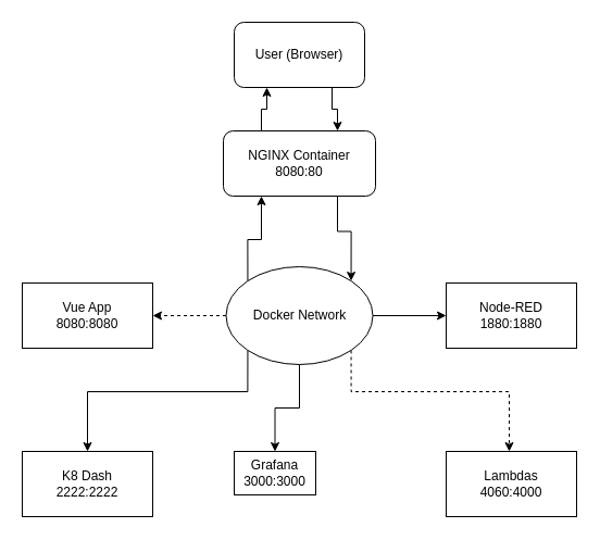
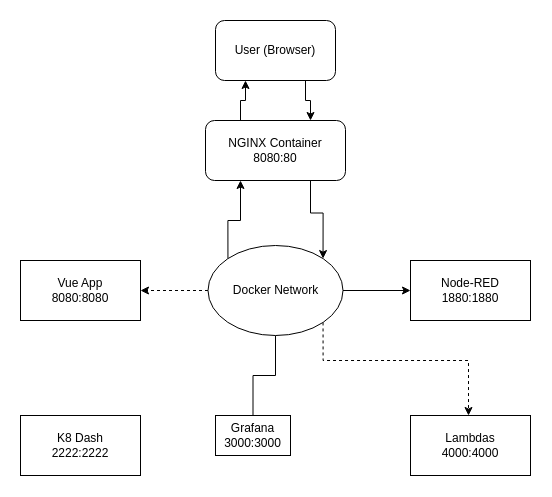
- <mxCell id="12" style="edgeStyle=orthogonalEdgeStyle;rounded=0;orthogonalLoop=1;jettySize=auto;html=1;exitX=0;exitY=1;exitDx=0;exitDy=0;entryX=0.5;entryY=0;entryDx=0;entryDy=0;" edge="1" parent="1" source="13" target="18"><mxGeometry relative="1" as="geometry"><Array as="points"><mxPoint x="227" y="360" /><mxPoint x="80" y="360" /></Array></mxGeometry></mxCell>
- <mxCell id="10" value="" style="edgeStyle=orthogonalEdgeStyle;rounded=0;orthogonalLoop=1;jettySize=auto;html=1;" edge="1" parent="1" source="13" target="16"><mxGeometry relative="1" as="geometry" /></mxCell>
+ <mxCell id="10" value="" style="edgeStyle=orthogonalEdgeStyle;rounded=0;orthogonalLoop=1;jettySize=auto;html=1;endArrow=none;" edge="1" parent="1" source="13" target="16"><mxGeometry relative="1" as="geometry" /></mxCell>
- <mxCell id="17" value="Lambdas&lt;br&gt;4060:4000" style="whiteSpace=wrap;html=1;" vertex="1" parent="1"><mxGeometry x="410" y="415" width="120" height="60" as="geometry" /></mxCell>
+ <mxCell id="17" value="Lambdas&lt;br&gt;4000:4000" style="whiteSpace=wrap;html=1;" vertex="1" parent="1"><mxGeometry x="410" y="415" width="120" height="60" as="geometry" /></mxCell>
